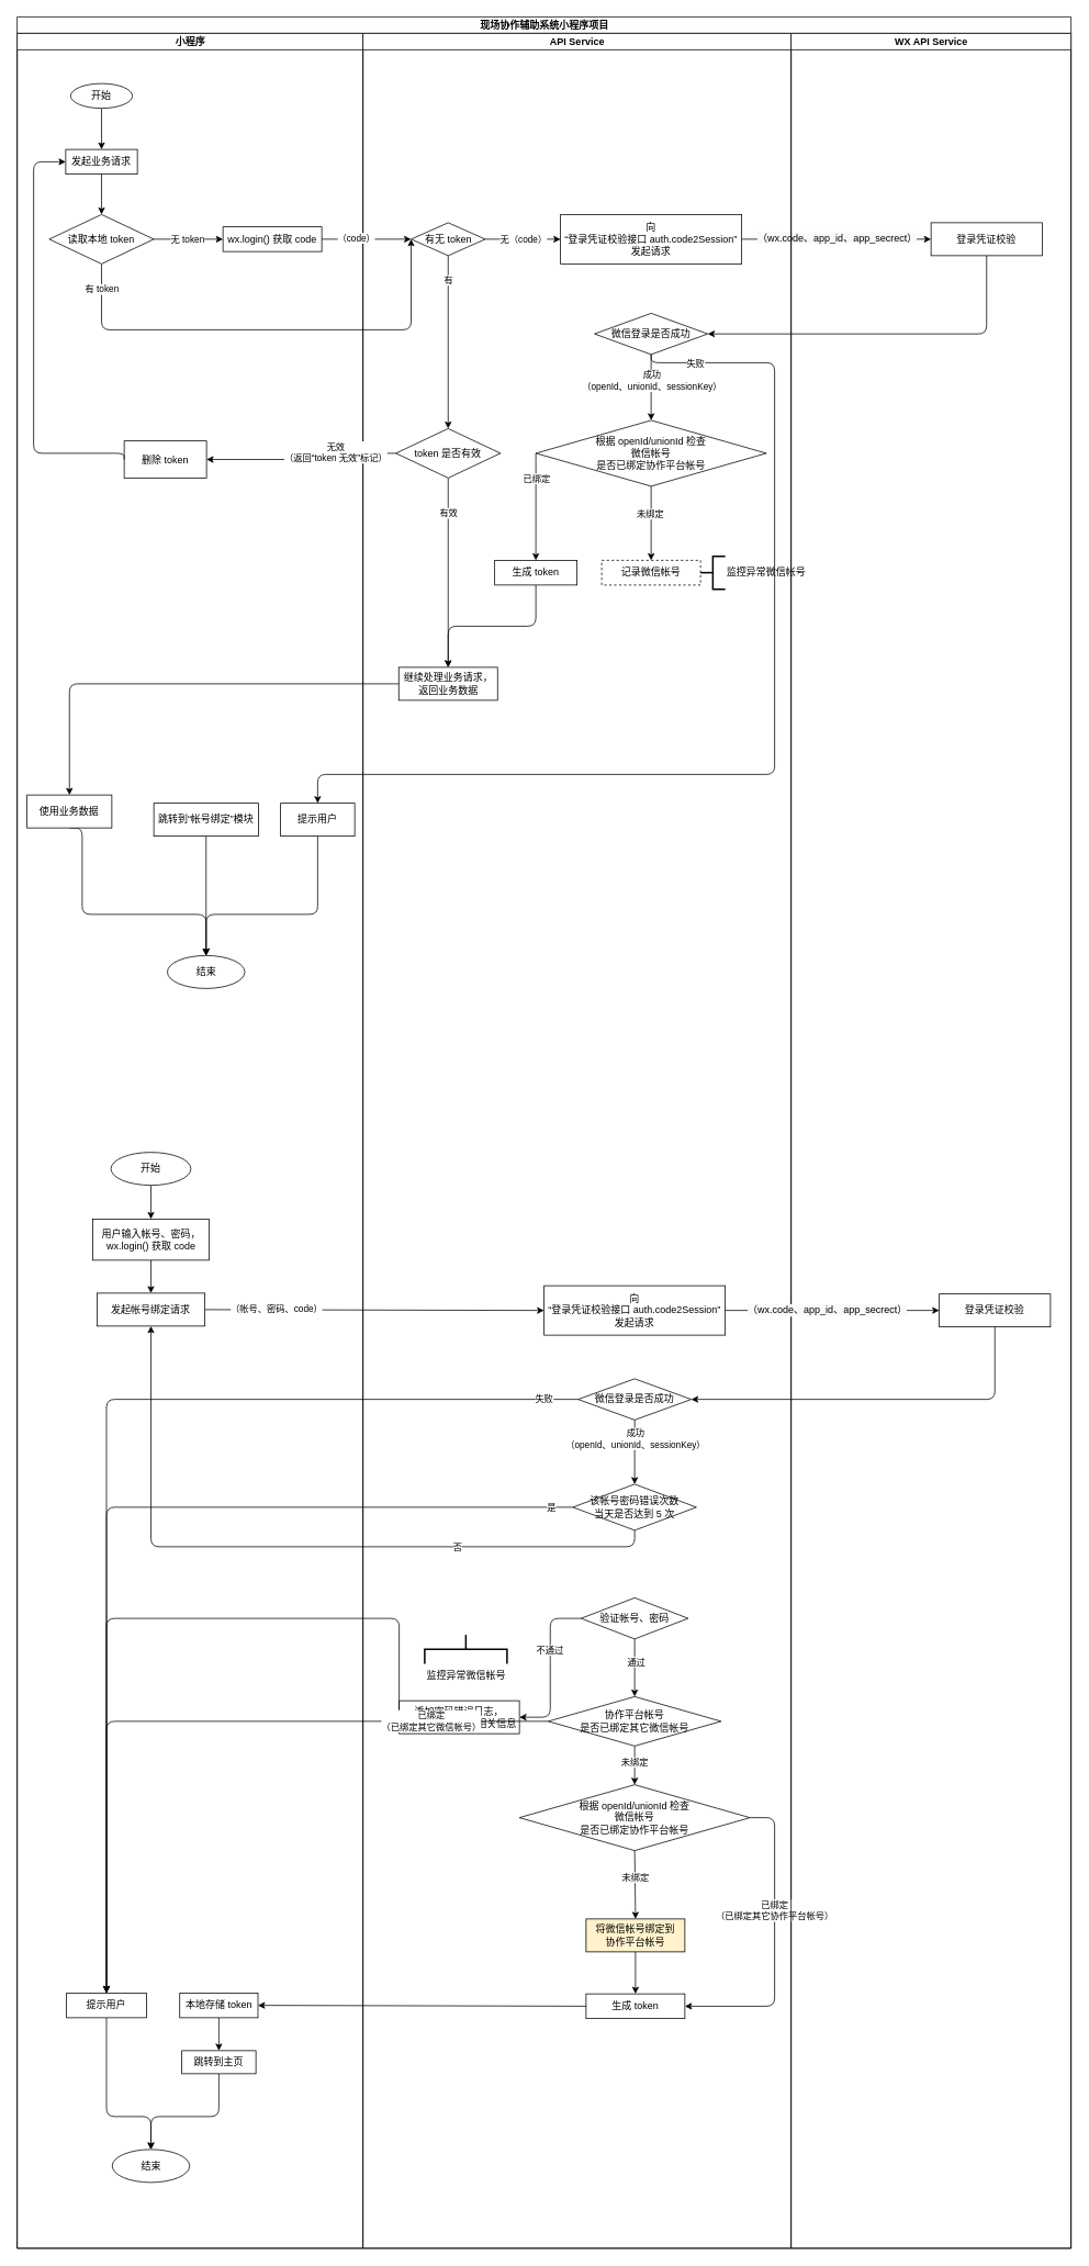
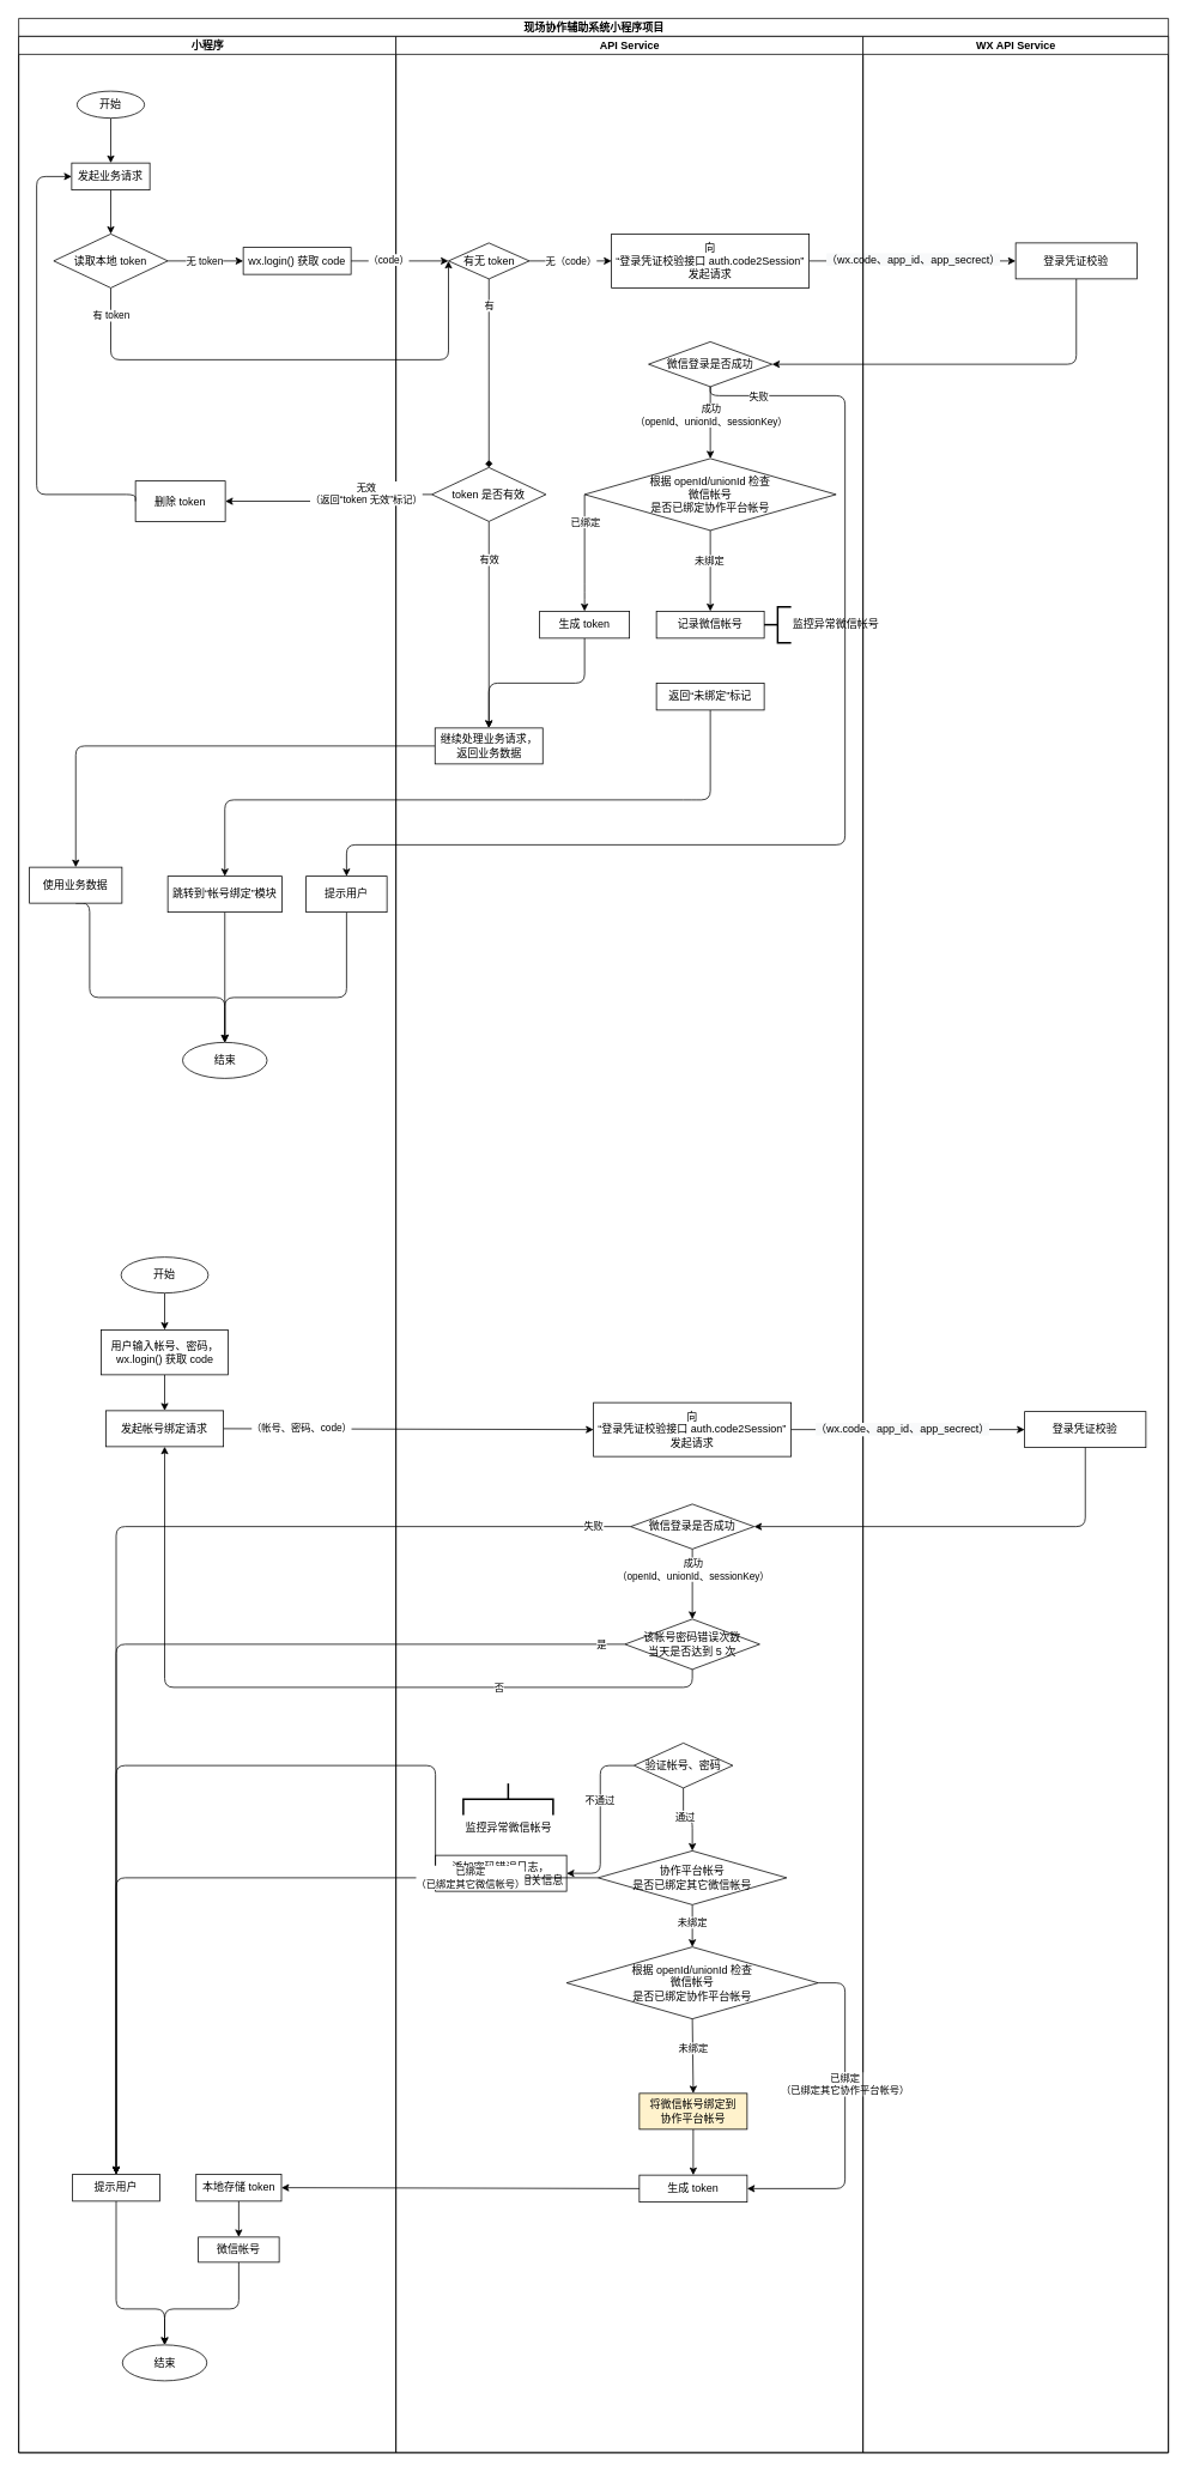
- <mxCell id="82" value="有" style="edgeStyle=orthogonalEdgeStyle;rounded=0;orthogonalLoop=1;jettySize=auto;html=1;exitX=0.5;exitY=1;exitDx=0;exitDy=0;" parent="42" source="84" target="45" edge="1"><mxGeometry x="-0.714" relative="1" as="geometry"><mxPoint as="offset" /></mxGeometry></mxCell>
+ <mxCell id="82" value="有" style="edgeStyle=orthogonalEdgeStyle;rounded=0;orthogonalLoop=1;jettySize=auto;html=1;exitX=0.5;exitY=1;exitDx=0;exitDy=0;endArrow=diamond;" parent="42" source="84" target="45" edge="1"><mxGeometry x="-0.714" relative="1" as="geometry"><mxPoint as="offset" /></mxGeometry></mxCell>
- <mxCell id="78" value="记录微信帐号" style="whiteSpace=wrap;html=1;dashed=1;" parent="42" vertex="1"><mxGeometry x="290" y="640" width="120" height="30" as="geometry" /></mxCell>
+ <mxCell id="78" value="记录微信帐号" style="whiteSpace=wrap;html=1;" parent="42" vertex="1"><mxGeometry x="290" y="640" width="120" height="30" as="geometry" /></mxCell>
+ <mxCell id="52" value="返回“未绑定”标记" style="whiteSpace=wrap;html=1;" parent="42" vertex="1"><mxGeometry x="290" y="720" width="120" height="30" as="geometry" /></mxCell>
+ <mxCell id="8" style="edgeStyle=orthogonalEdgeStyle;orthogonalLoop=1;jettySize=auto;html=1;exitX=0.5;exitY=1;exitDx=0;exitDy=0;entryX=0.5;entryY=0;entryDx=0;entryDy=0;" parent="2" source="52" target="20" edge="1"><mxGeometry relative="1" as="geometry"><Array as="points"><mxPoint x="750" y="870" /><mxPoint x="210" y="870" /></Array></mxGeometry></mxCell>
- <mxCell id="69" value="验证帐号、密码" style="rhombus;whiteSpace=wrap;html=1;" parent="42" vertex="1"><mxGeometry x="265" y="1900" width="130" height="50" as="geometry" /></mxCell>
+ <mxCell id="69" value="验证帐号、密码" style="rhombus;whiteSpace=wrap;html=1;" parent="42" vertex="1"><mxGeometry x="265" y="1900" width="110" height="50" as="geometry" /></mxCell>
- <mxCell id="29" value="跳转到主页" style="whiteSpace=wrap;html=1;" parent="12" vertex="1"><mxGeometry x="200" y="2450" width="90" height="28" as="geometry" /></mxCell>
+ <mxCell id="29" value="微信帐号" style="whiteSpace=wrap;html=1;" parent="12" vertex="1"><mxGeometry x="200" y="2450" width="90" height="28" as="geometry" /></mxCell>
